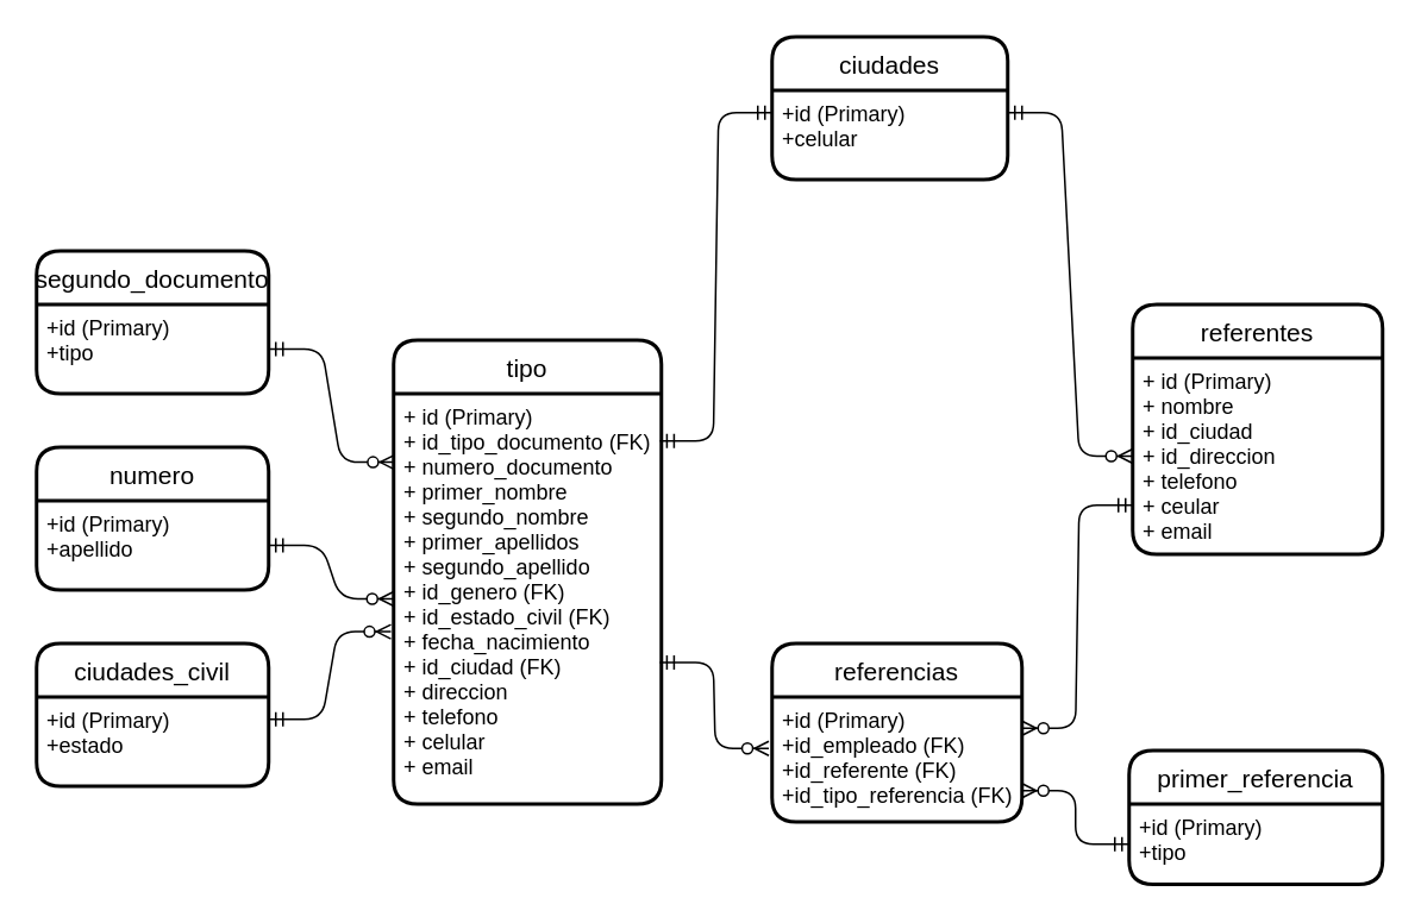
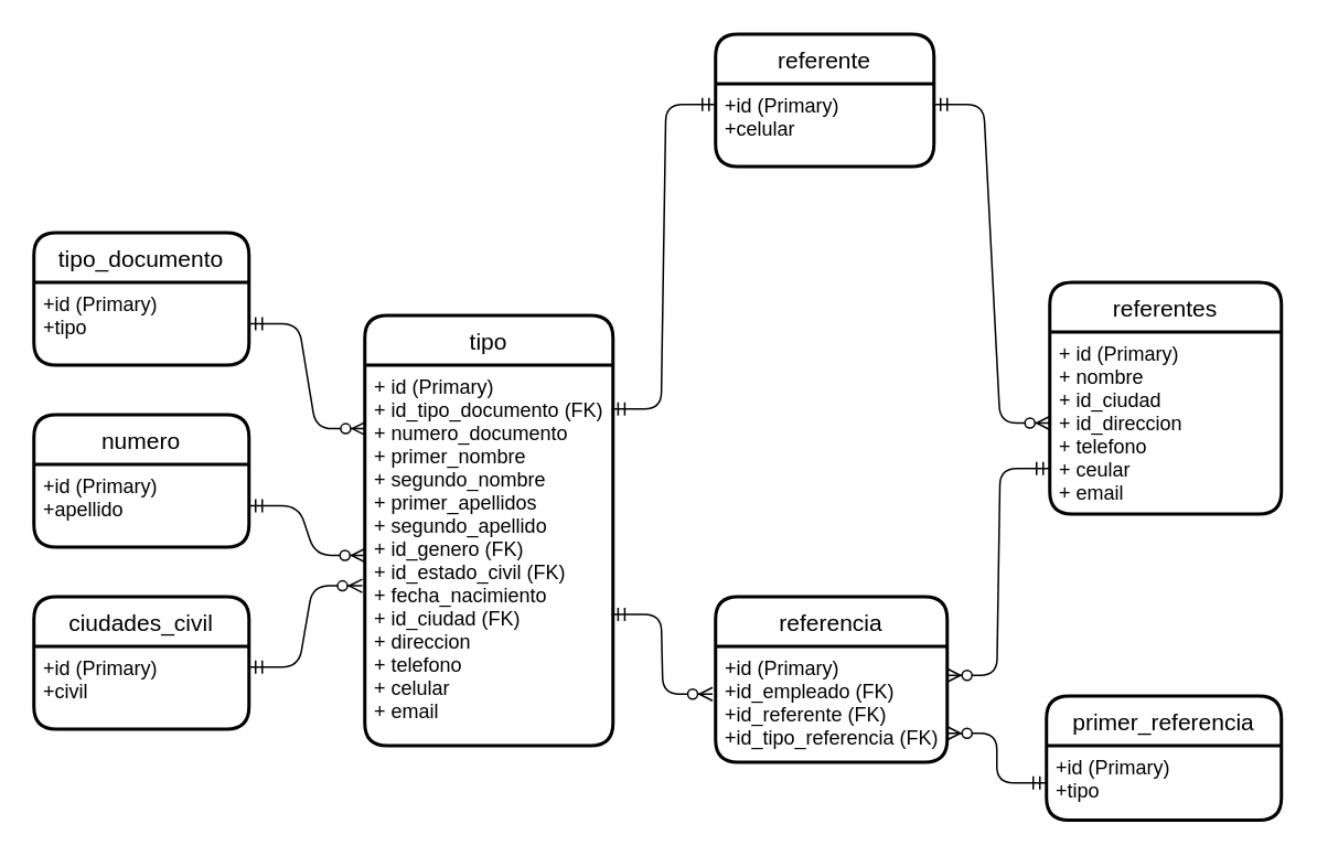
- <mxCell id="13" value="ciudades" style="swimlane;childLayout=stackLayout;horizontal=1;startSize=30;horizontalStack=0;rounded=1;fontSize=14;fontStyle=0;strokeWidth=2;resizeParent=0;resizeLast=1;shadow=0;dashed=0;align=center;" parent="1" vertex="1"><mxGeometry x="432" y="20" width="132" height="80" as="geometry" /></mxCell>
+ <mxCell id="13" value="referente" style="swimlane;childLayout=stackLayout;horizontal=1;startSize=30;horizontalStack=0;rounded=1;fontSize=14;fontStyle=0;strokeWidth=2;resizeParent=0;resizeLast=1;shadow=0;dashed=0;align=center;" parent="1" vertex="1"><mxGeometry x="432" y="20" width="132" height="80" as="geometry" /></mxCell>
- <mxCell id="9" value="segundo_documento" style="swimlane;childLayout=stackLayout;horizontal=1;startSize=30;horizontalStack=0;rounded=1;fontSize=14;fontStyle=0;strokeWidth=2;resizeParent=0;resizeLast=1;shadow=0;dashed=0;align=center;" parent="1" vertex="1"><mxGeometry x="20" y="140" width="130" height="80" as="geometry" /></mxCell>
+ <mxCell id="9" value="tipo_documento" style="swimlane;childLayout=stackLayout;horizontal=1;startSize=30;horizontalStack=0;rounded=1;fontSize=14;fontStyle=0;strokeWidth=2;resizeParent=0;resizeLast=1;shadow=0;dashed=0;align=center;" parent="1" vertex="1"><mxGeometry x="20" y="140" width="130" height="80" as="geometry" /></mxCell>
- <mxCell id="7" value="referencias" style="swimlane;childLayout=stackLayout;horizontal=1;startSize=30;horizontalStack=0;rounded=1;fontSize=14;fontStyle=0;strokeWidth=2;resizeParent=0;resizeLast=1;shadow=0;dashed=0;align=center;" parent="1" vertex="1"><mxGeometry x="432" y="360" width="140" height="100" as="geometry" /></mxCell>
+ <mxCell id="7" value="referencia" style="swimlane;childLayout=stackLayout;horizontal=1;startSize=30;horizontalStack=0;rounded=1;fontSize=14;fontStyle=0;strokeWidth=2;resizeParent=0;resizeLast=1;shadow=0;dashed=0;align=center;" parent="1" vertex="1"><mxGeometry x="432" y="360" width="140" height="100" as="geometry" /></mxCell>
- <mxCell id="16" value="+id (Primary)&#10;+estado" style="align=left;strokeColor=none;fillColor=none;spacingLeft=4;fontSize=12;verticalAlign=top;resizable=0;rotatable=0;part=1;" parent="15" vertex="1"><mxGeometry y="30" width="130" height="50" as="geometry" /></mxCell>
+ <mxCell id="16" value="+id (Primary)&#10;+civil" style="align=left;strokeColor=none;fillColor=none;spacingLeft=4;fontSize=12;verticalAlign=top;resizable=0;rotatable=0;part=1;" parent="15" vertex="1"><mxGeometry y="30" width="130" height="50" as="geometry" /></mxCell>
